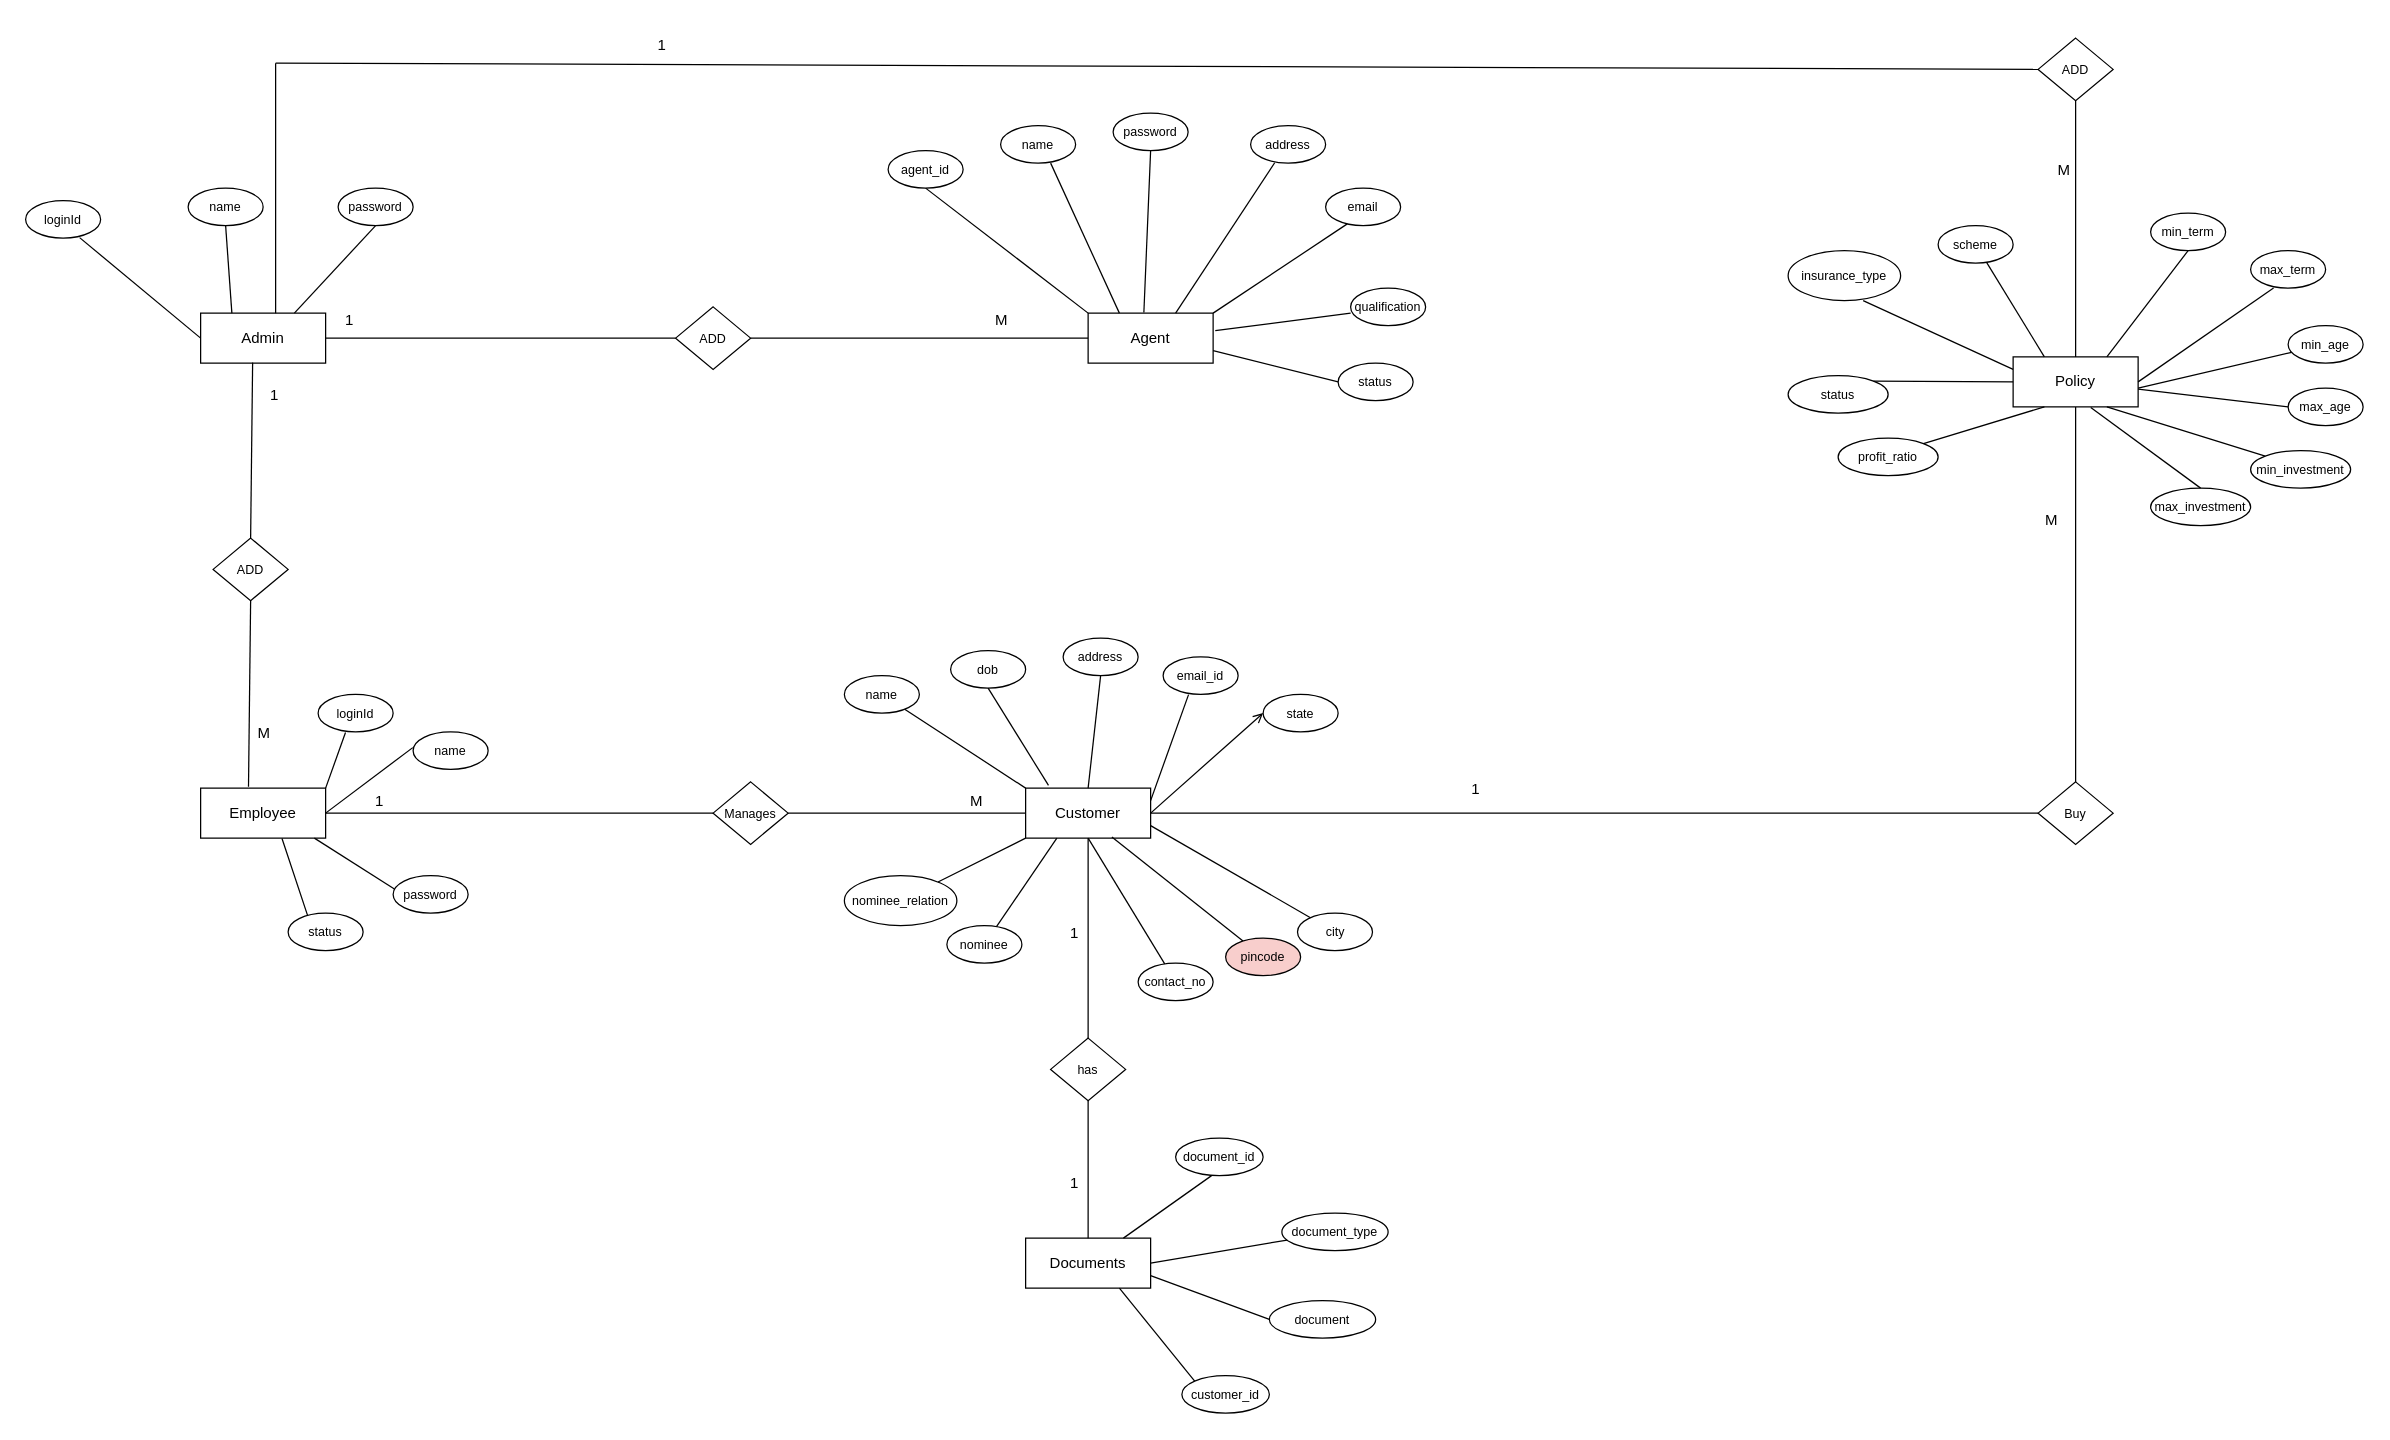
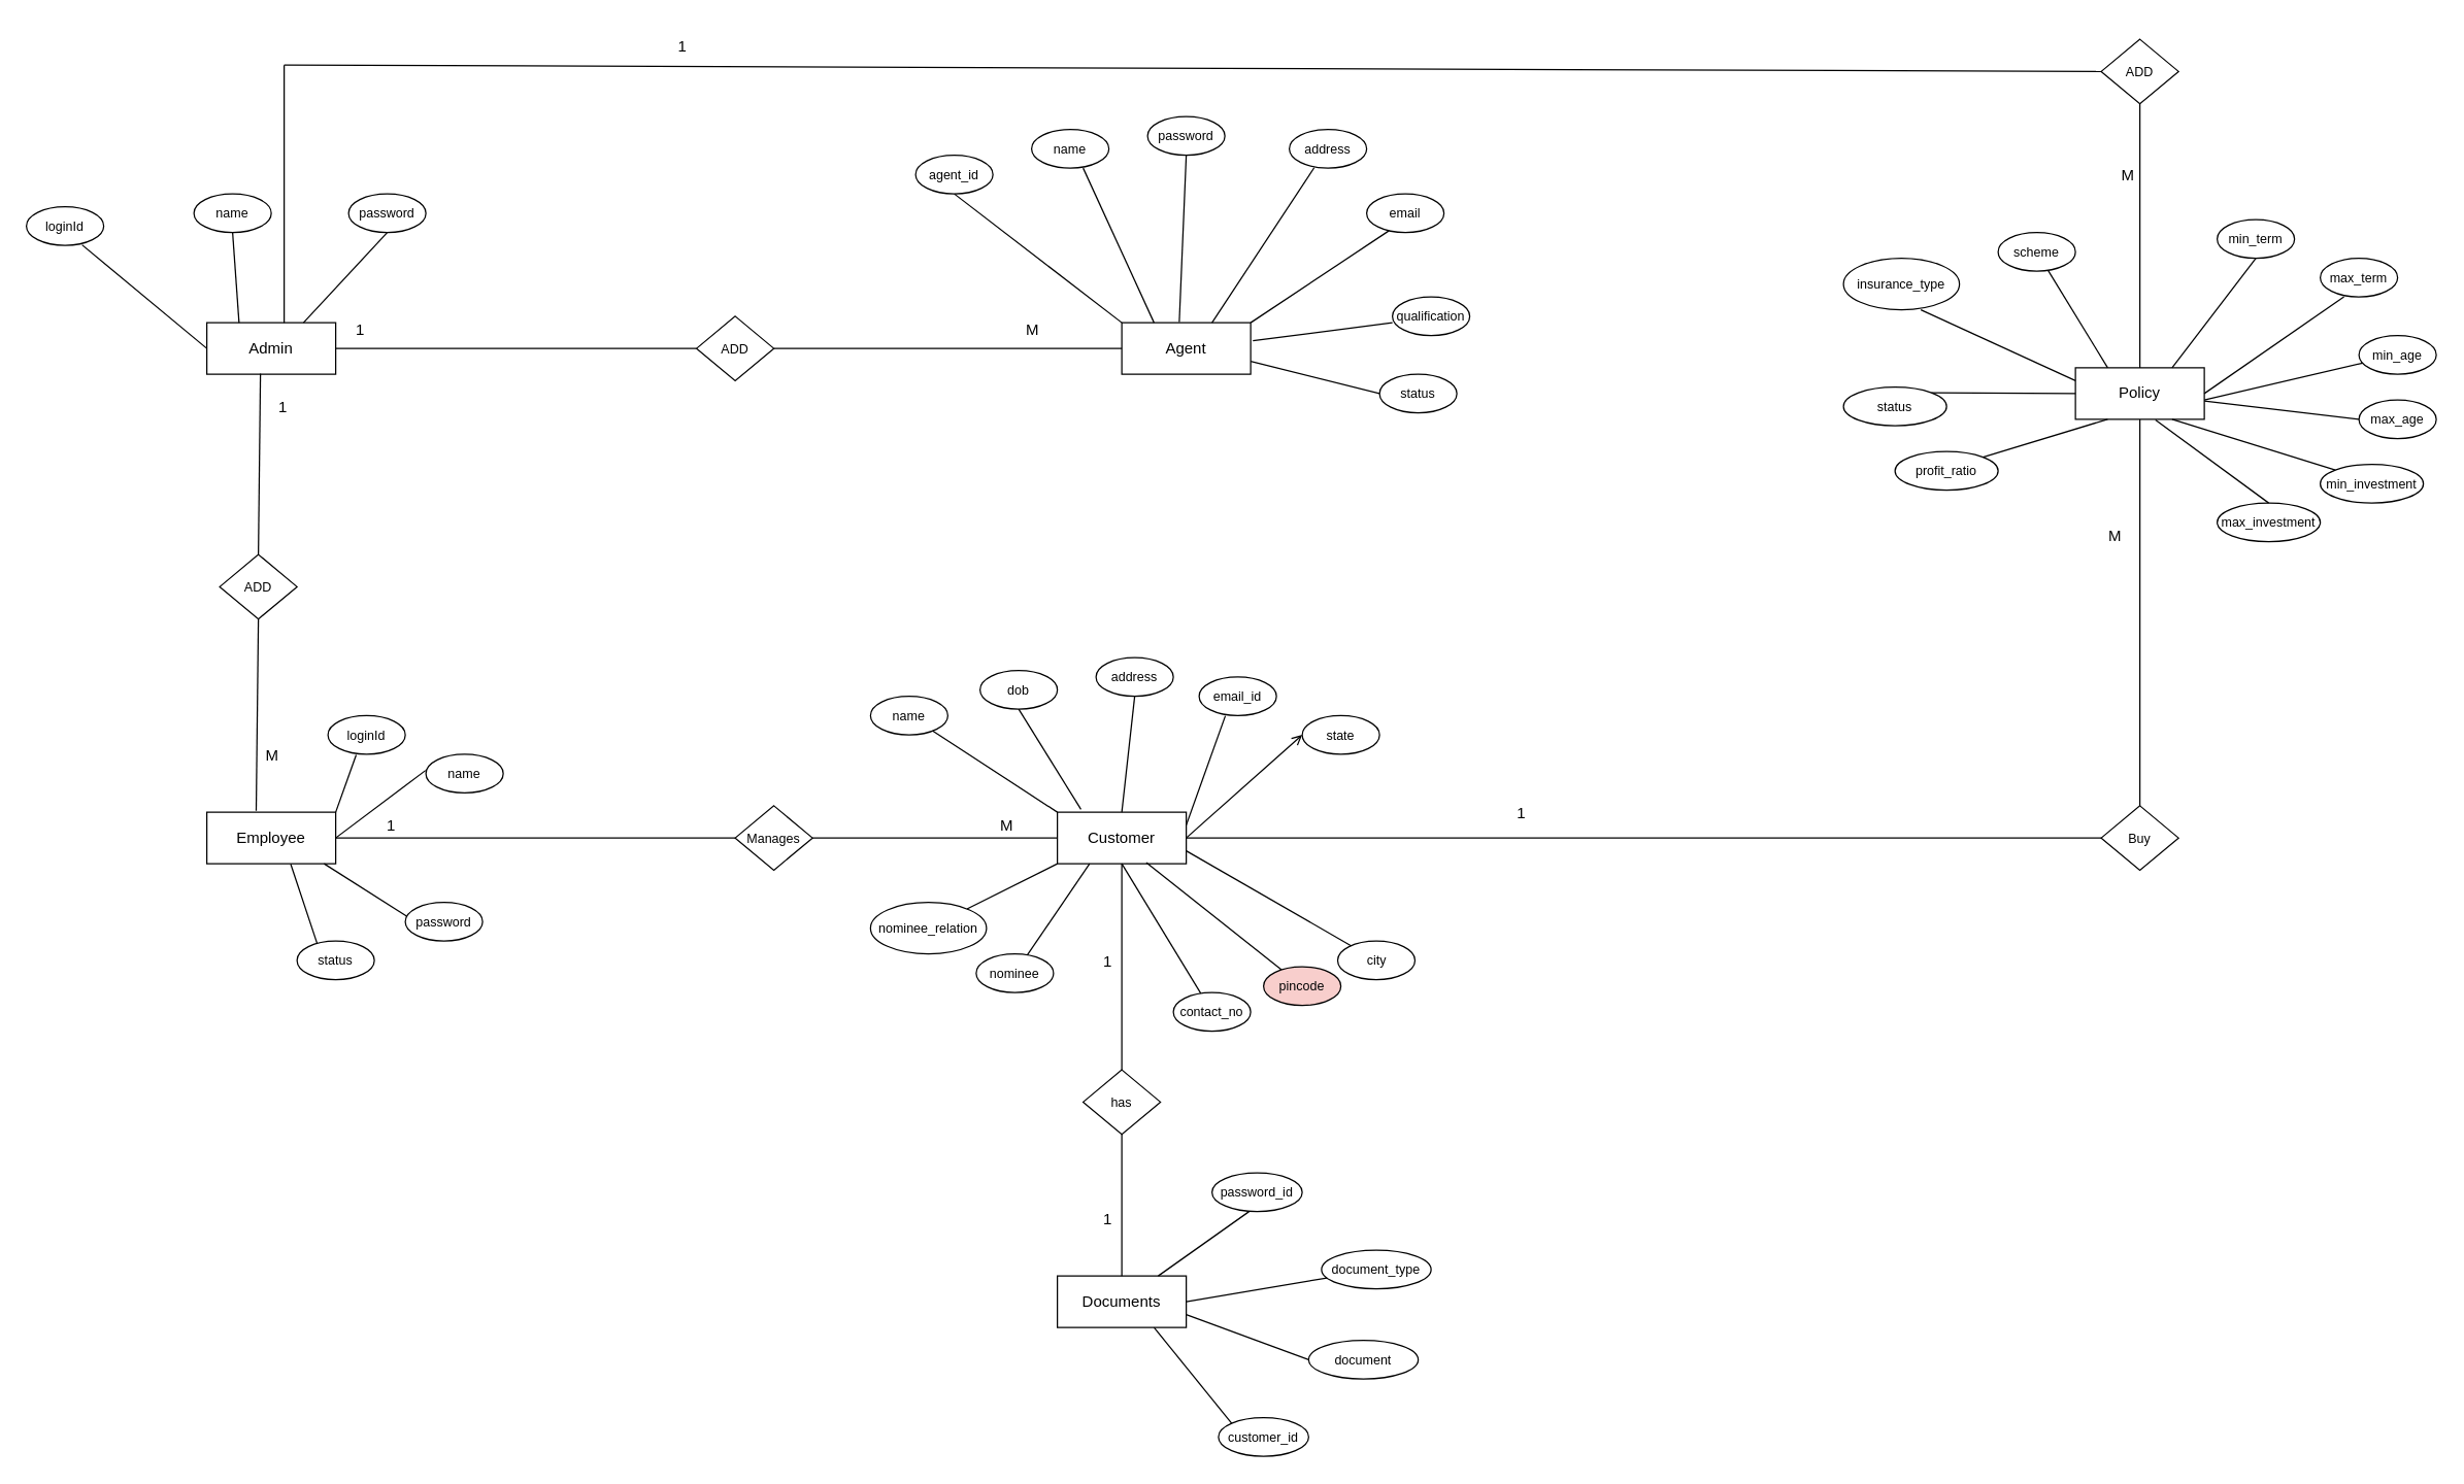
- <mxCell id="67" value="&lt;span style=&quot;font-size: 10px;&quot;&gt;document_id&lt;/span&gt;" style="ellipse;whiteSpace=wrap;html=1;align=center;" parent="1" vertex="1"><mxGeometry x="940" y="910" width="70" height="30" as="geometry" /></mxCell>
+ <mxCell id="67" value="&lt;span style=&quot;font-size: 10px;&quot;&gt;password_id&lt;/span&gt;" style="ellipse;whiteSpace=wrap;html=1;align=center;" parent="1" vertex="1"><mxGeometry x="940" y="910" width="70" height="30" as="geometry" /></mxCell>
